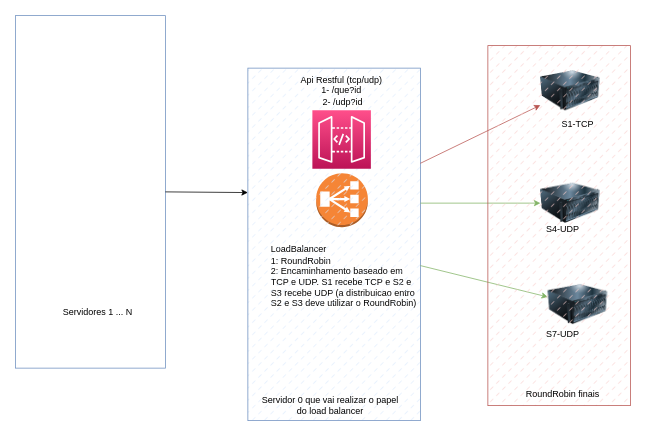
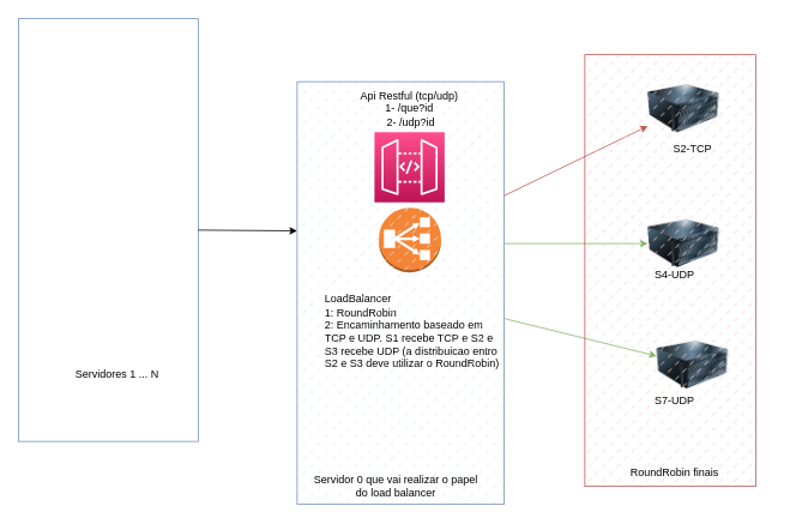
- <mxCell id="20" value="S1-TCP" style="text;html=1;strokeColor=none;fillColor=none;align=center;verticalAlign=middle;whiteSpace=wrap;rounded=0;" vertex="1" parent="1"><mxGeometry x="670" y="150" width="200" height="30" as="geometry" /></mxCell>
+ <mxCell id="20" value="S2-TCP" style="text;html=1;strokeColor=none;fillColor=none;align=center;verticalAlign=middle;whiteSpace=wrap;rounded=0;" vertex="1" parent="1"><mxGeometry x="670" y="150" width="200" height="30" as="geometry" /></mxCell>
